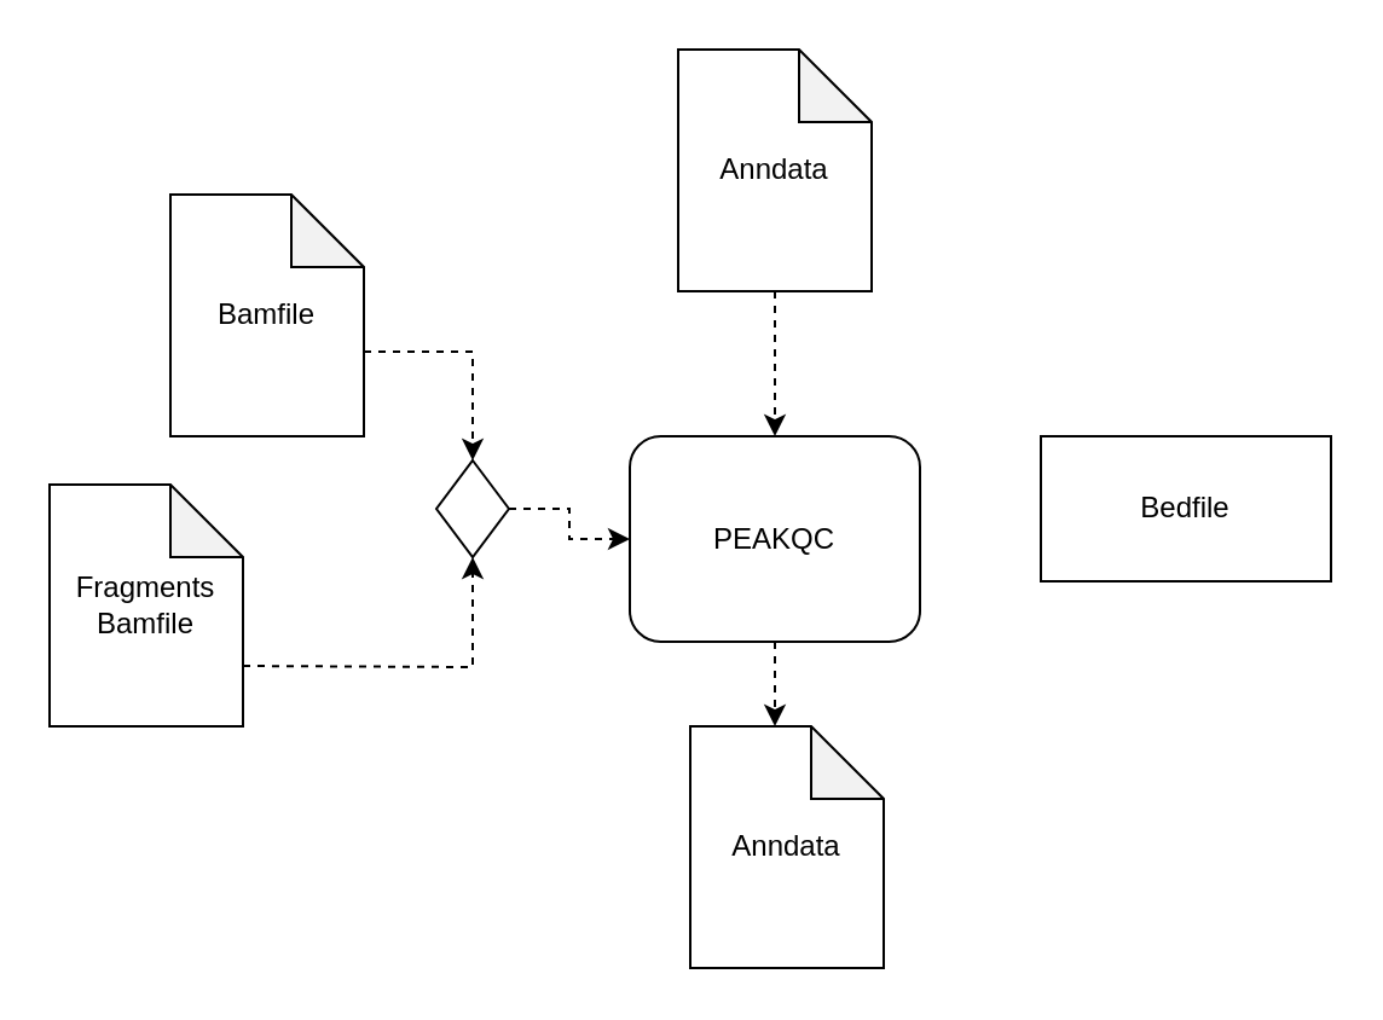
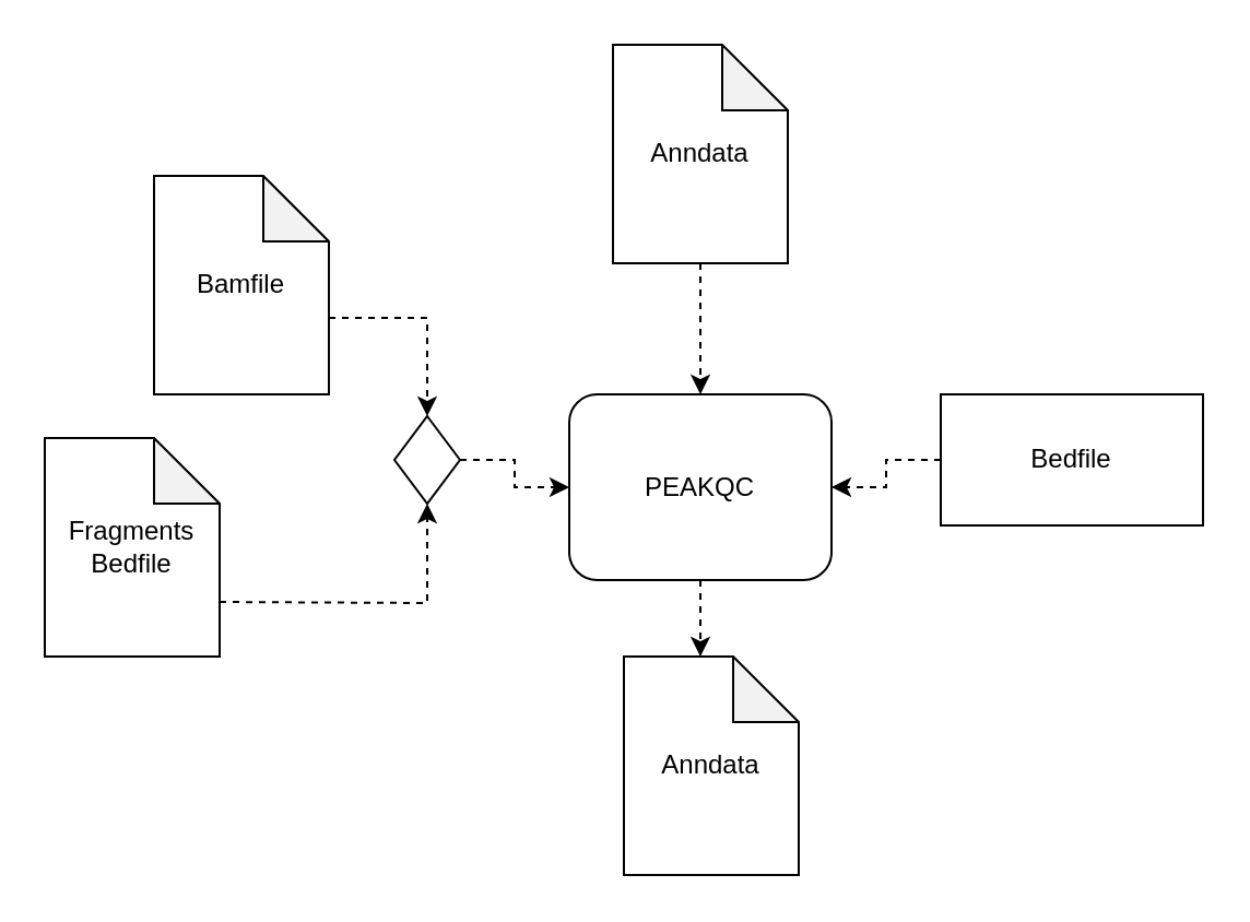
+ <mxCell id="13" style="edgeStyle=orthogonalEdgeStyle;rounded=0;orthogonalLoop=1;jettySize=auto;html=1;exitX=0;exitY=0.5;exitDx=0;exitDy=0;entryX=1;entryY=0.5;entryDx=0;entryDy=0;dashed=1;" edge="1" parent="1" source="14" target="11"><mxGeometry relative="1" as="geometry" /></mxCell>
- <mxCell id="4" value="&lt;div&gt;Fragments&lt;/div&gt;&lt;div&gt;Bamfile&lt;br&gt;&lt;/div&gt;" style="shape=note;whiteSpace=wrap;html=1;backgroundOutline=1;darkOpacity=0.05;" vertex="1" parent="1"><mxGeometry x="20" y="200" width="80" height="100" as="geometry" /></mxCell>
+ <mxCell id="4" value="&lt;div&gt;Fragments&lt;/div&gt;&lt;div&gt;Bedfile&lt;br&gt;&lt;/div&gt;" style="shape=note;whiteSpace=wrap;html=1;backgroundOutline=1;darkOpacity=0.05;" vertex="1" parent="1"><mxGeometry x="20" y="200" width="80" height="100" as="geometry" /></mxCell>
